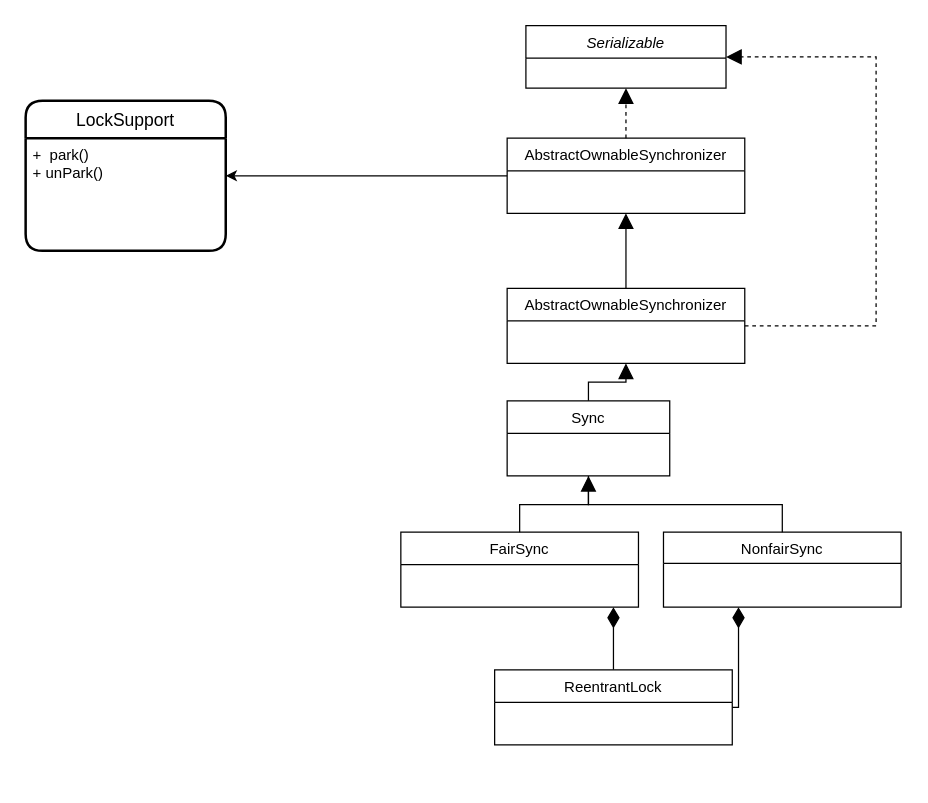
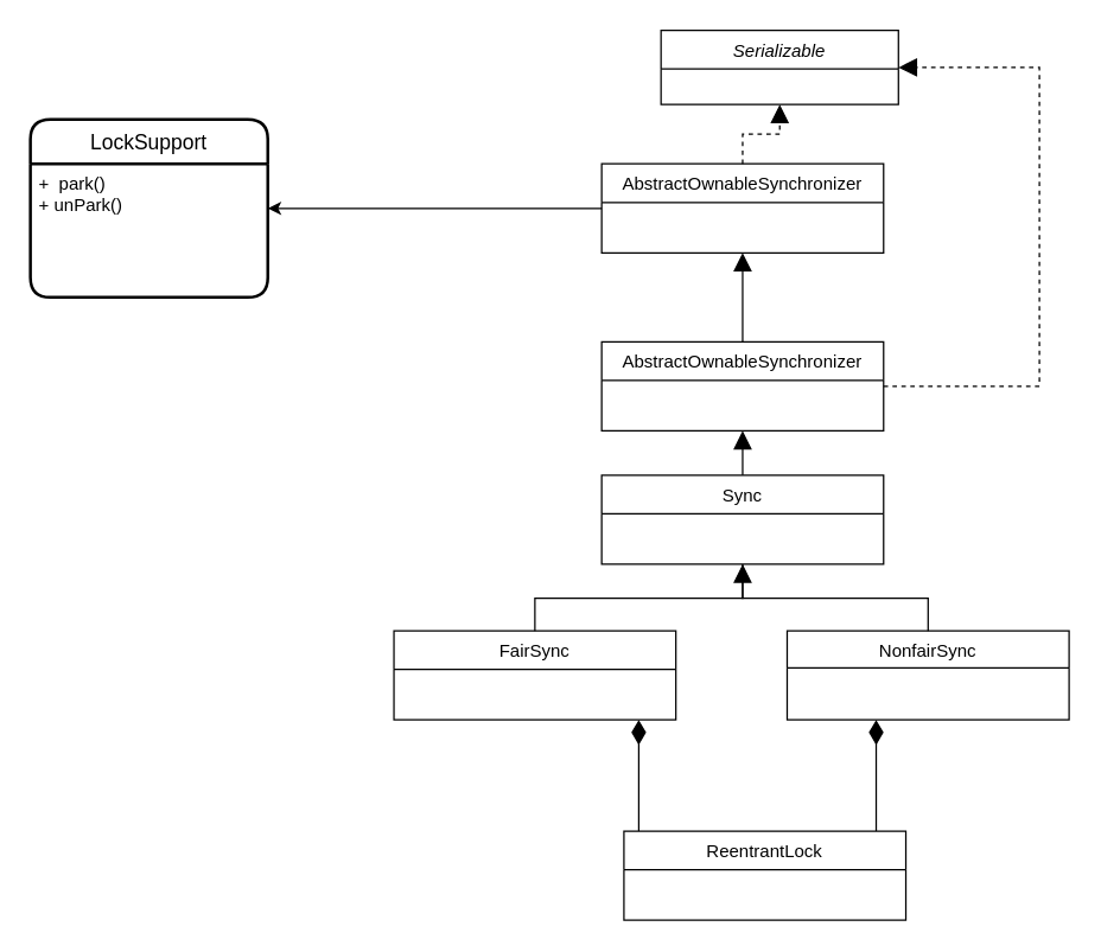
- <mxCell id="2" value="Serializable" style="swimlane;fontStyle=2;align=center;verticalAlign=top;childLayout=stackLayout;horizontal=1;startSize=26;horizontalStack=0;resizeParent=1;resizeLast=0;collapsible=1;marginBottom=0;rounded=0;shadow=0;strokeWidth=1;" parent="1" vertex="1"><mxGeometry x="420" y="20" width="160" height="50" as="geometry"><mxRectangle x="230" y="140" width="160" height="26" as="alternateBounds" /></mxGeometry></mxCell>
+ <mxCell id="2" value="Serializable" style="swimlane;fontStyle=2;align=center;verticalAlign=top;childLayout=stackLayout;horizontal=1;startSize=26;horizontalStack=0;resizeParent=1;resizeLast=0;collapsible=1;marginBottom=0;rounded=0;shadow=0;strokeWidth=1;" parent="1" vertex="1"><mxGeometry x="445" y="20" width="160" height="50" as="geometry"><mxRectangle x="230" y="140" width="160" height="26" as="alternateBounds" /></mxGeometry></mxCell>
- <mxCell id="9" value="Sync" style="swimlane;fontStyle=0;align=center;verticalAlign=top;childLayout=stackLayout;horizontal=1;startSize=26;horizontalStack=0;resizeParent=1;resizeLast=0;collapsible=1;marginBottom=0;rounded=0;shadow=0;strokeWidth=1;" vertex="1" parent="1"><mxGeometry x="405" y="320" width="130" height="60" as="geometry"><mxRectangle x="130" y="380" width="160" height="26" as="alternateBounds" /></mxGeometry></mxCell>
+ <mxCell id="9" value="Sync" style="swimlane;fontStyle=0;align=center;verticalAlign=top;childLayout=stackLayout;horizontal=1;startSize=26;horizontalStack=0;resizeParent=1;resizeLast=0;collapsible=1;marginBottom=0;rounded=0;shadow=0;strokeWidth=1;" vertex="1" parent="1"><mxGeometry x="405" y="320" width="190" height="60" as="geometry"><mxRectangle x="130" y="380" width="160" height="26" as="alternateBounds" /></mxGeometry></mxCell>
- <mxCell id="11" value="FairSync" style="swimlane;fontStyle=0;align=center;verticalAlign=top;childLayout=stackLayout;horizontal=1;startSize=26;horizontalStack=0;resizeParent=1;resizeLast=0;collapsible=1;marginBottom=0;rounded=0;shadow=0;strokeWidth=1;" vertex="1" parent="1"><mxGeometry x="320" y="425" width="190" height="60" as="geometry"><mxRectangle x="130" y="380" width="160" height="26" as="alternateBounds" /></mxGeometry></mxCell>
+ <mxCell id="11" value="FairSync" style="swimlane;fontStyle=0;align=center;verticalAlign=top;childLayout=stackLayout;horizontal=1;startSize=26;horizontalStack=0;resizeParent=1;resizeLast=0;collapsible=1;marginBottom=0;rounded=0;shadow=0;strokeWidth=1;" vertex="1" parent="1"><mxGeometry x="265" y="425" width="190" height="60" as="geometry"><mxRectangle x="130" y="380" width="160" height="26" as="alternateBounds" /></mxGeometry></mxCell>
- <mxCell id="17" value="ReentrantLock" style="swimlane;fontStyle=0;align=center;verticalAlign=top;childLayout=stackLayout;horizontal=1;startSize=26;horizontalStack=0;resizeParent=1;resizeLast=0;collapsible=1;marginBottom=0;rounded=0;shadow=0;strokeWidth=1;" vertex="1" parent="1"><mxGeometry x="395" y="535" width="190" height="60" as="geometry"><mxRectangle x="130" y="380" width="160" height="26" as="alternateBounds" /></mxGeometry></mxCell>
+ <mxCell id="17" value="ReentrantLock" style="swimlane;fontStyle=0;align=center;verticalAlign=top;childLayout=stackLayout;horizontal=1;startSize=26;horizontalStack=0;resizeParent=1;resizeLast=0;collapsible=1;marginBottom=0;rounded=0;shadow=0;strokeWidth=1;" vertex="1" parent="1"><mxGeometry x="420" y="560" width="190" height="60" as="geometry"><mxRectangle x="130" y="380" width="160" height="26" as="alternateBounds" /></mxGeometry></mxCell>
